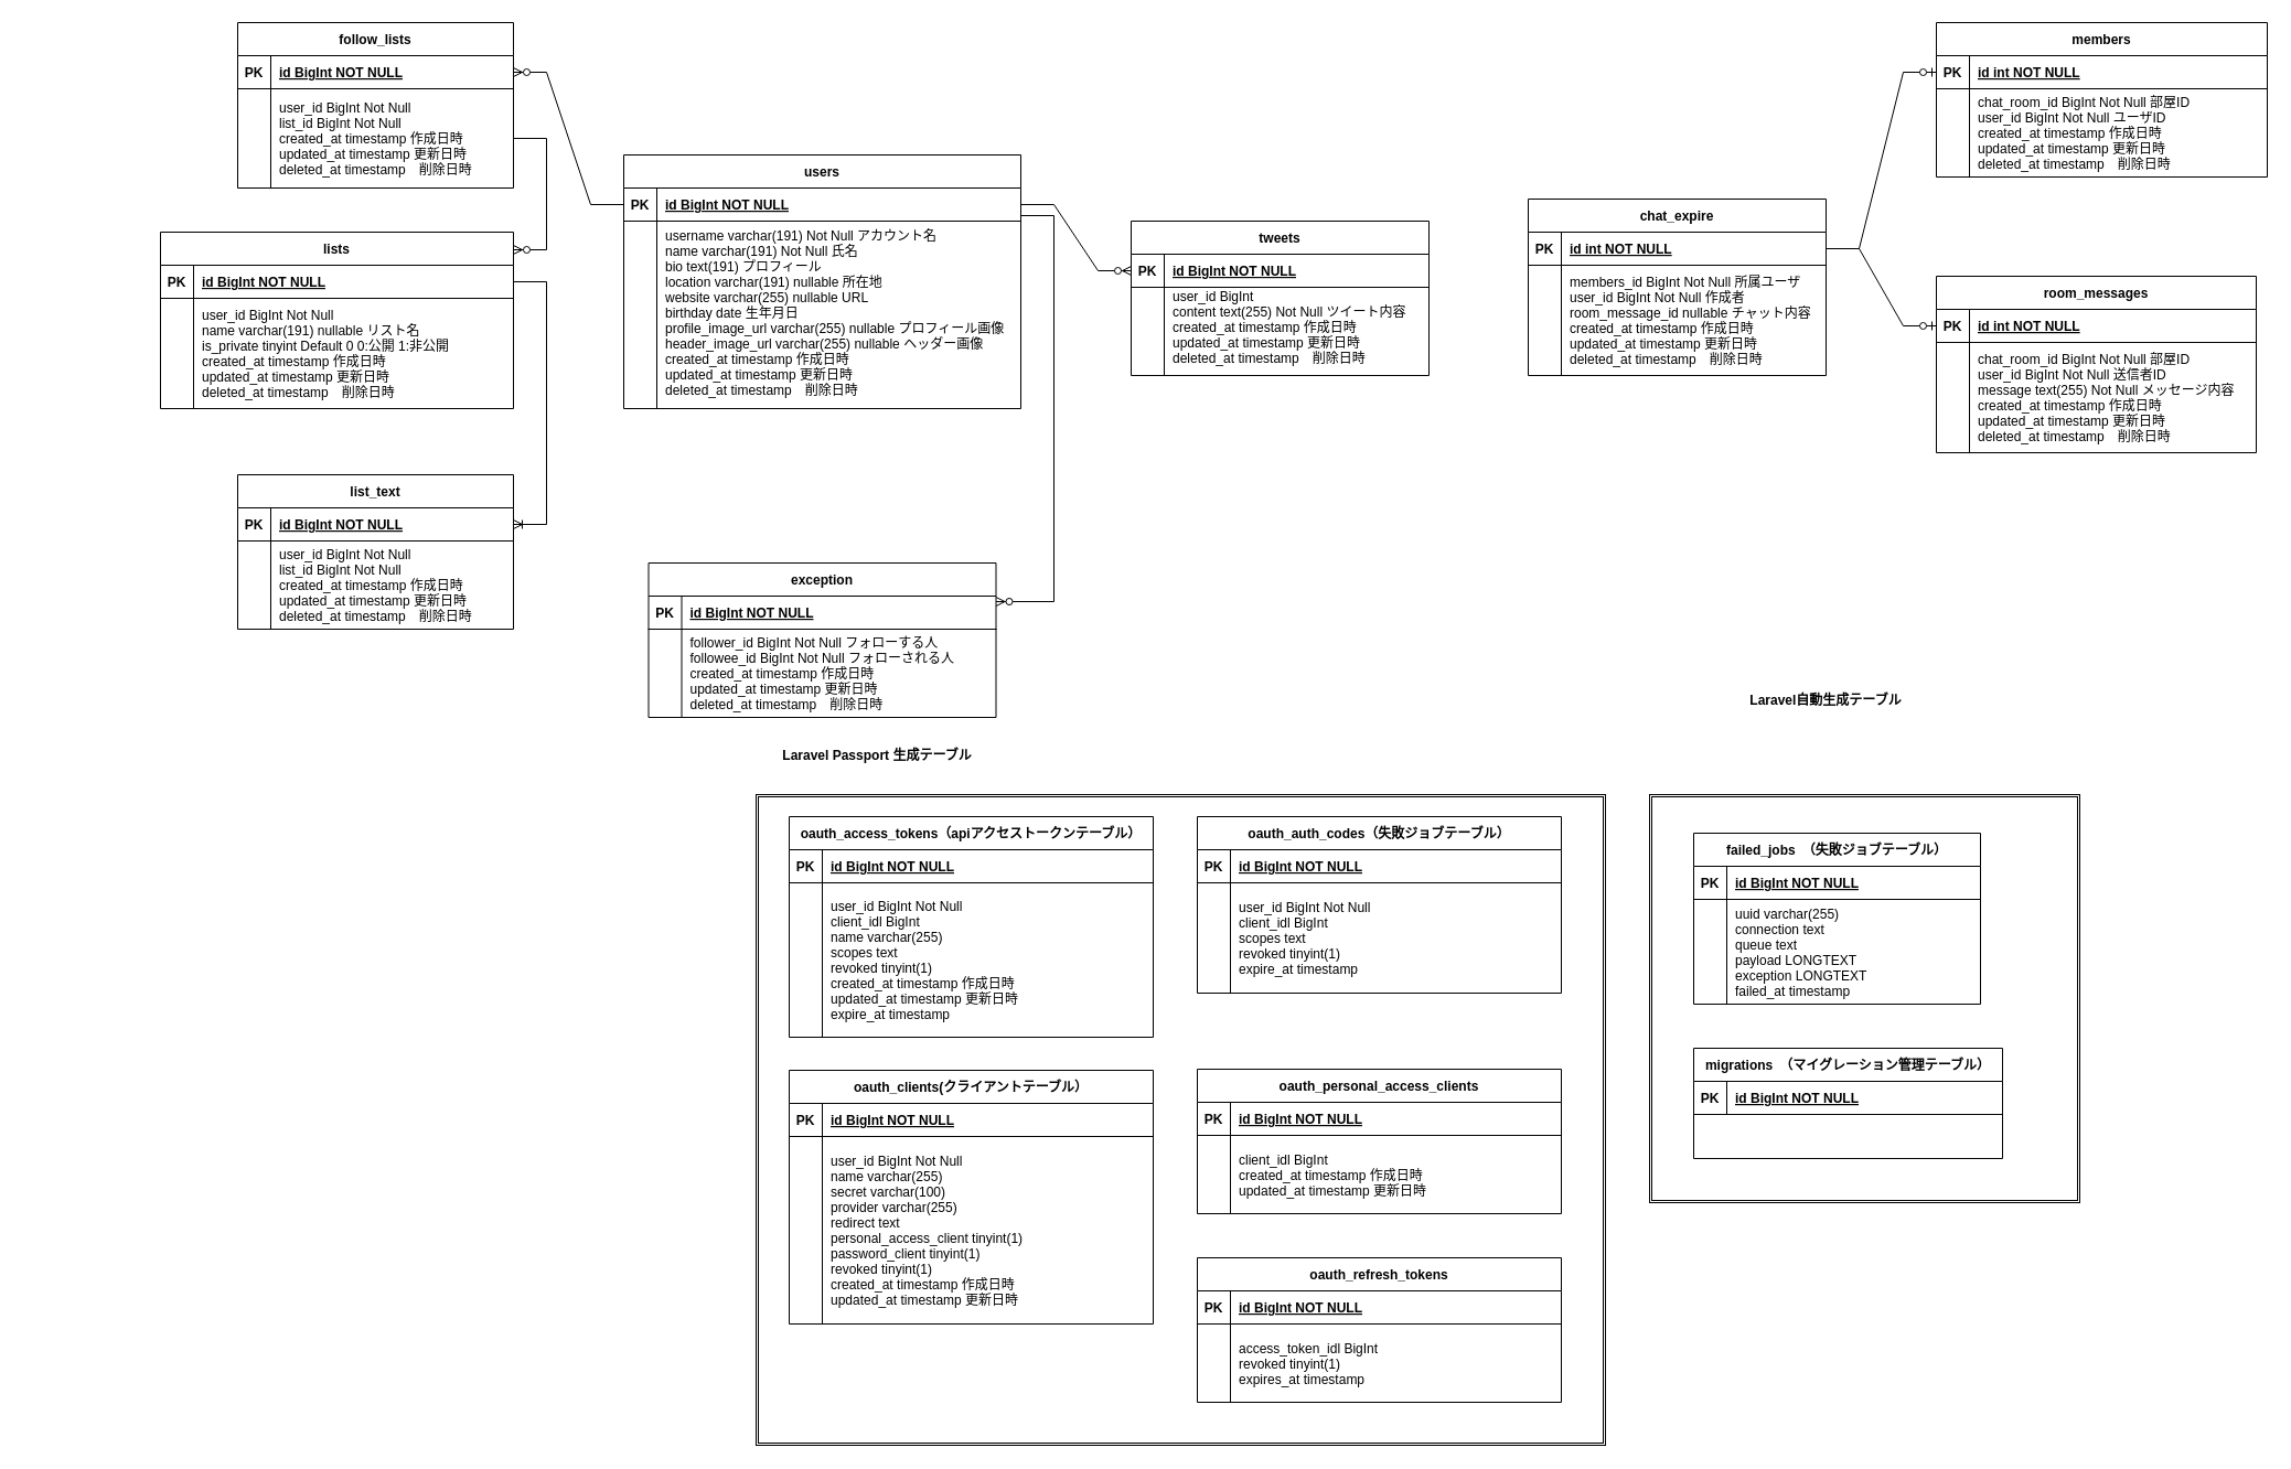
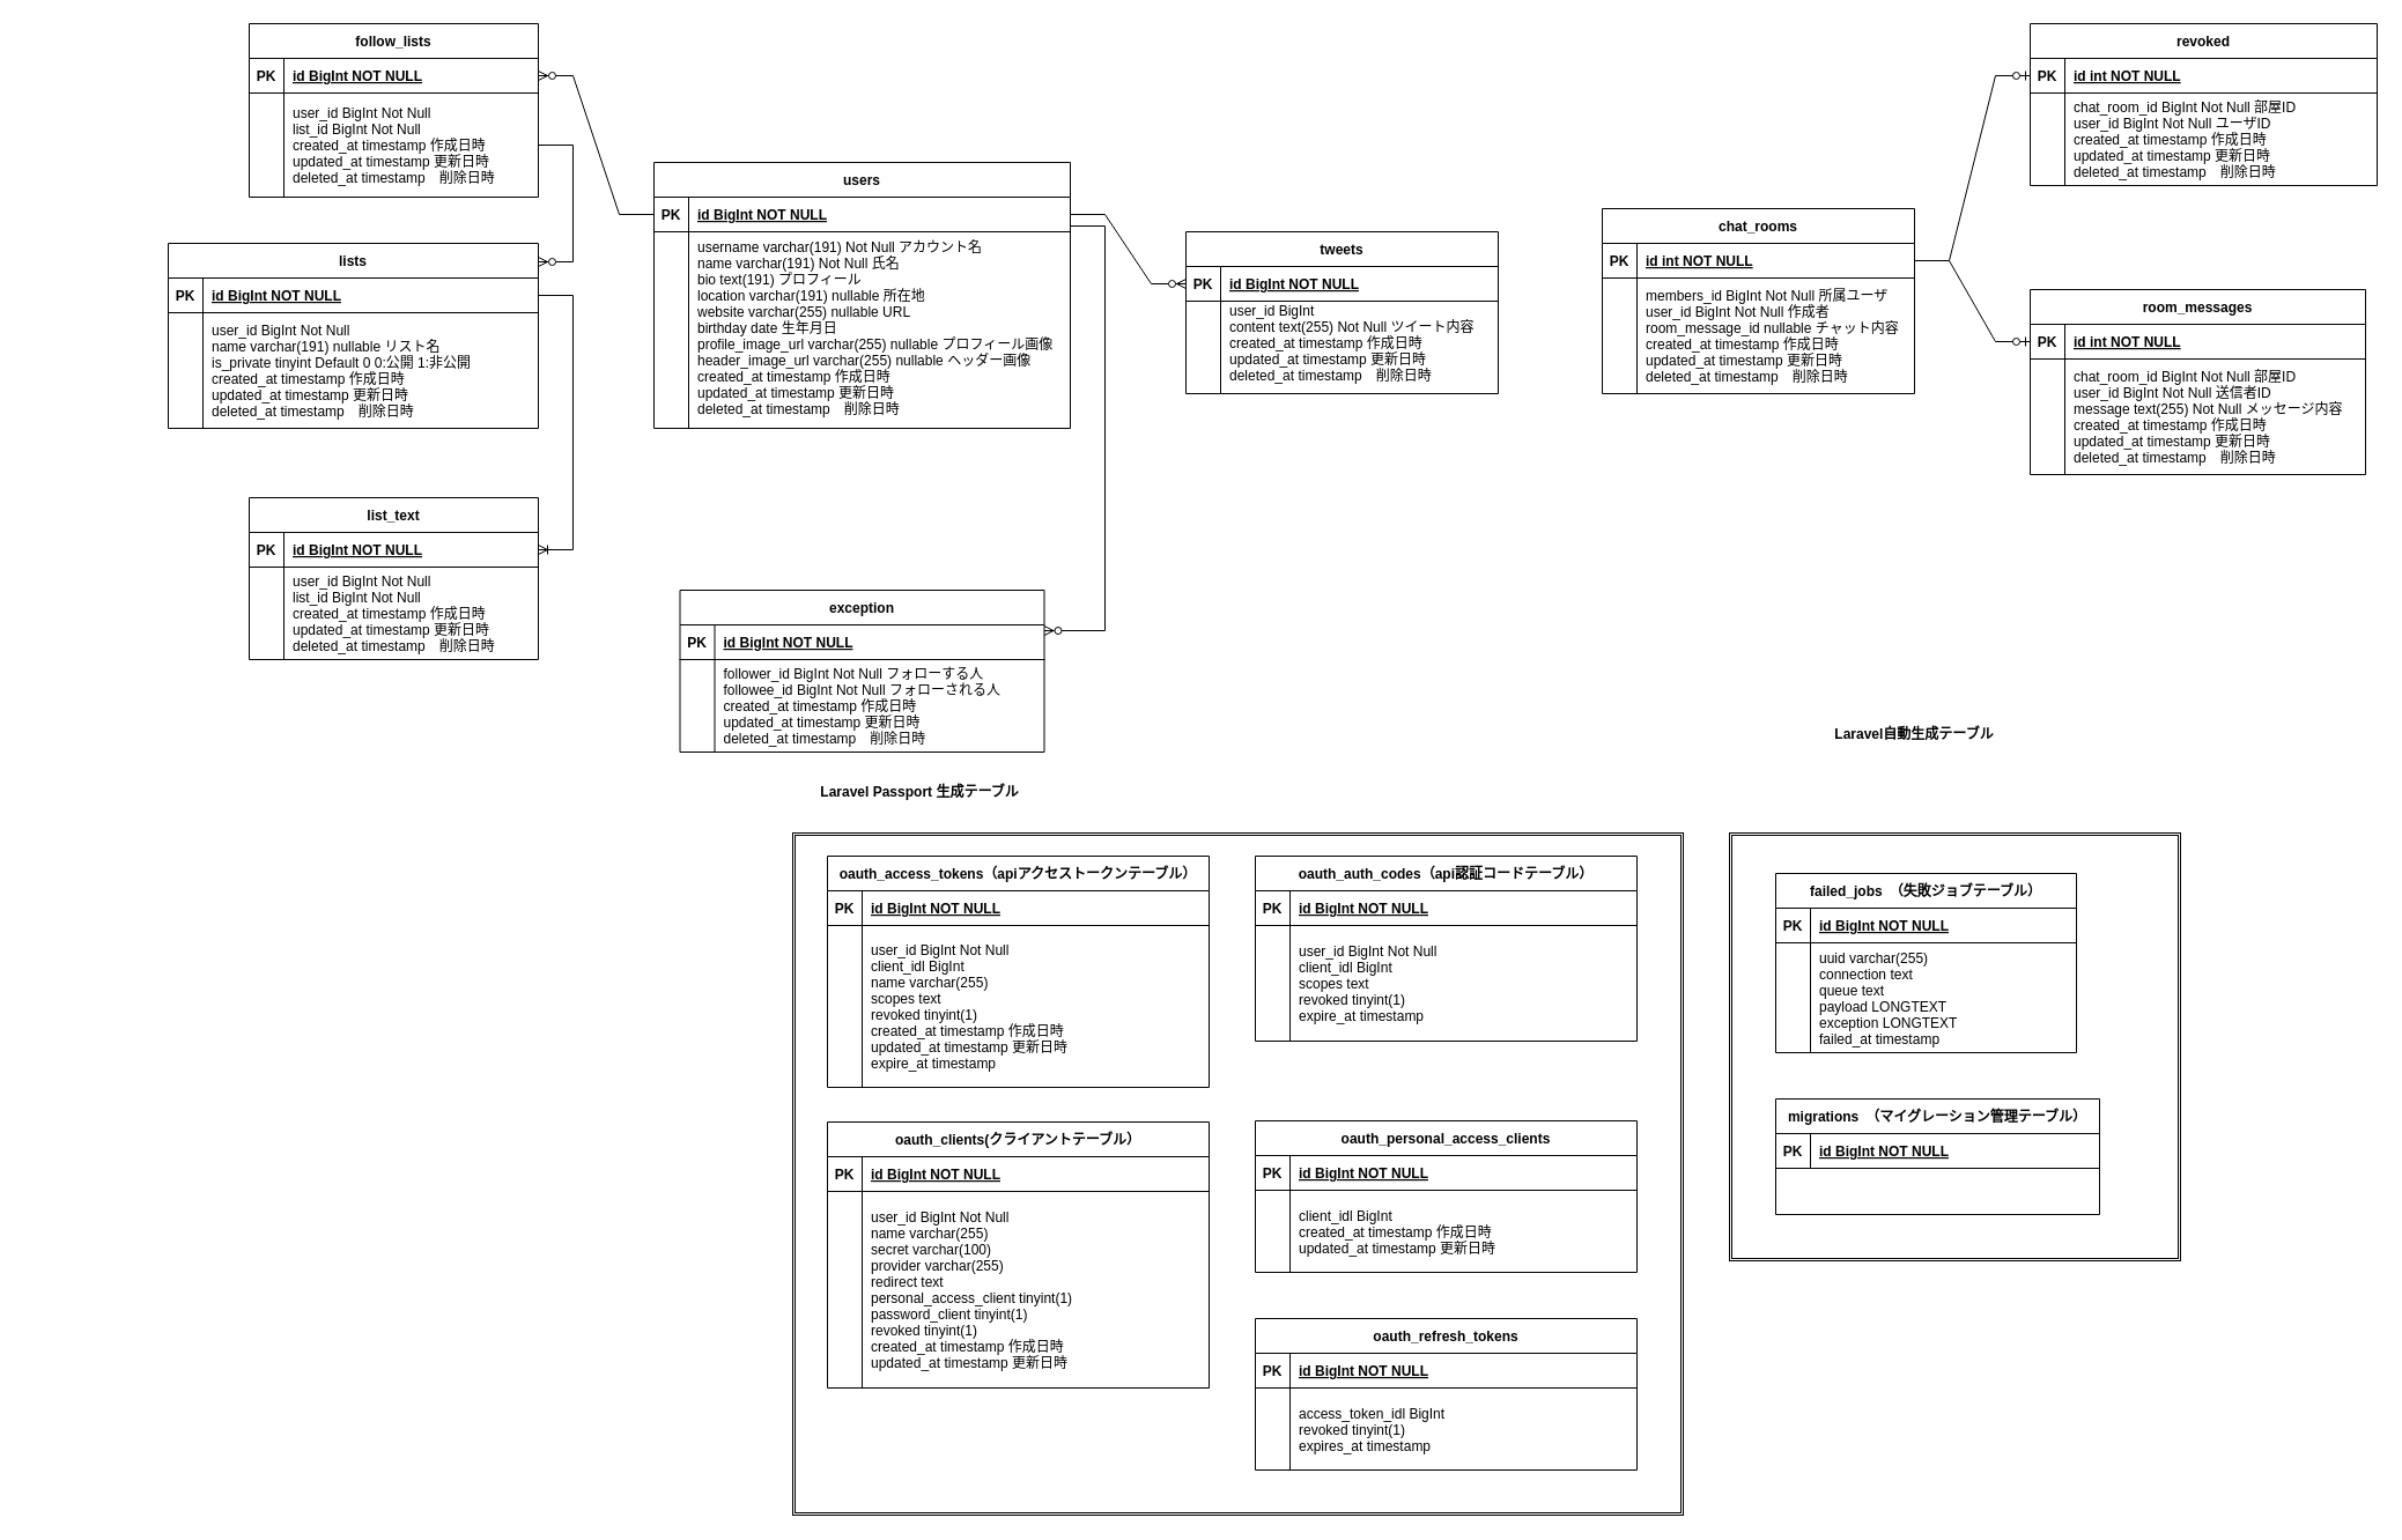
- <mxCell id="113" value="members" style="shape=table;startSize=30;container=1;collapsible=1;childLayout=tableLayout;fixedRows=1;rowLines=0;fontStyle=1;align=center;resizeLast=1;" vertex="1" parent="1"><mxGeometry x="1755" y="20" width="300" height="140" as="geometry" /></mxCell>
+ <mxCell id="113" value="revoked" style="shape=table;startSize=30;container=1;collapsible=1;childLayout=tableLayout;fixedRows=1;rowLines=0;fontStyle=1;align=center;resizeLast=1;" vertex="1" parent="1"><mxGeometry x="1755" y="20" width="300" height="140" as="geometry" /></mxCell>
- <mxCell id="99" value="chat_expire" style="shape=table;startSize=30;container=1;collapsible=1;childLayout=tableLayout;fixedRows=1;rowLines=0;fontStyle=1;align=center;resizeLast=1;" vertex="1" parent="1"><mxGeometry x="1385" y="180" width="270" height="160" as="geometry" /></mxCell>
+ <mxCell id="99" value="chat_rooms" style="shape=table;startSize=30;container=1;collapsible=1;childLayout=tableLayout;fixedRows=1;rowLines=0;fontStyle=1;align=center;resizeLast=1;" vertex="1" parent="1"><mxGeometry x="1385" y="180" width="270" height="160" as="geometry" /></mxCell>
- <mxCell id="16" value="oauth_auth_codes（失敗ジョブテーブル）" style="shape=table;startSize=30;container=1;collapsible=1;childLayout=tableLayout;fixedRows=1;rowLines=0;fontStyle=1;align=center;resizeLast=1;" parent="1" vertex="1"><mxGeometry x="1085" y="740" width="330" height="160" as="geometry" /></mxCell>
+ <mxCell id="16" value="oauth_auth_codes（api認証コードテーブル）" style="shape=table;startSize=30;container=1;collapsible=1;childLayout=tableLayout;fixedRows=1;rowLines=0;fontStyle=1;align=center;resizeLast=1;" parent="1" vertex="1"><mxGeometry x="1085" y="740" width="330" height="160" as="geometry" /></mxCell>
